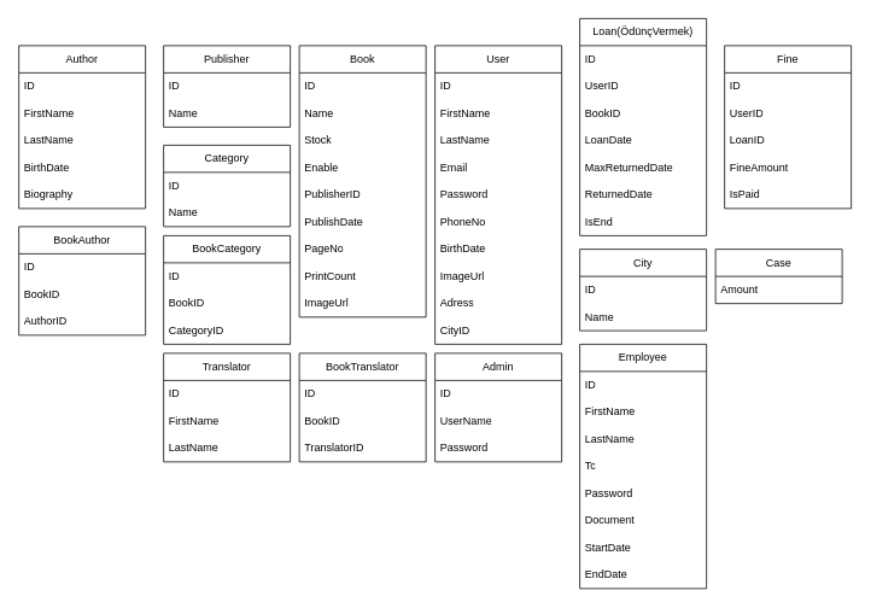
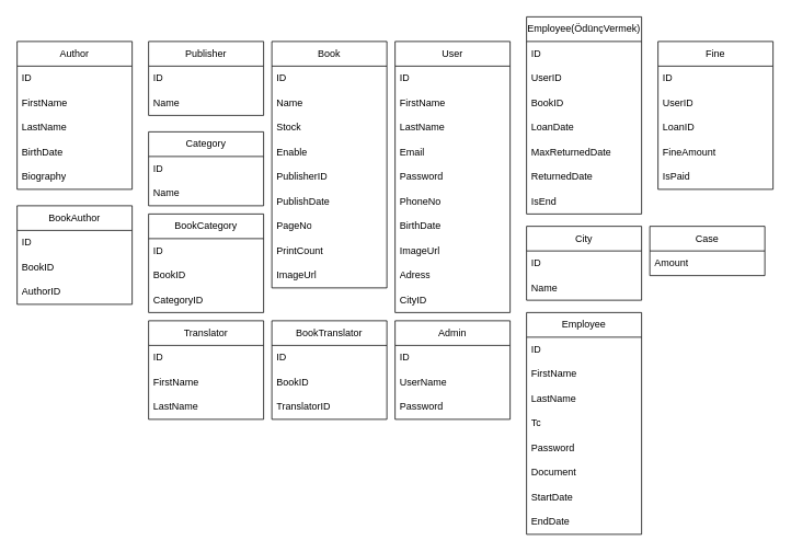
- <mxCell id="49" value="Loan(ÖdünçVermek)" style="swimlane;fontStyle=0;childLayout=stackLayout;horizontal=1;startSize=30;horizontalStack=0;resizeParent=1;resizeParentMax=0;resizeLast=0;collapsible=1;marginBottom=0;whiteSpace=wrap;html=1;" parent="1" vertex="1"><mxGeometry x="640" y="20" width="140" height="240" as="geometry" /></mxCell>
+ <mxCell id="49" value="Employee(ÖdünçVermek)" style="swimlane;fontStyle=0;childLayout=stackLayout;horizontal=1;startSize=30;horizontalStack=0;resizeParent=1;resizeParentMax=0;resizeLast=0;collapsible=1;marginBottom=0;whiteSpace=wrap;html=1;" parent="1" vertex="1"><mxGeometry x="640" y="20" width="140" height="240" as="geometry" /></mxCell>
